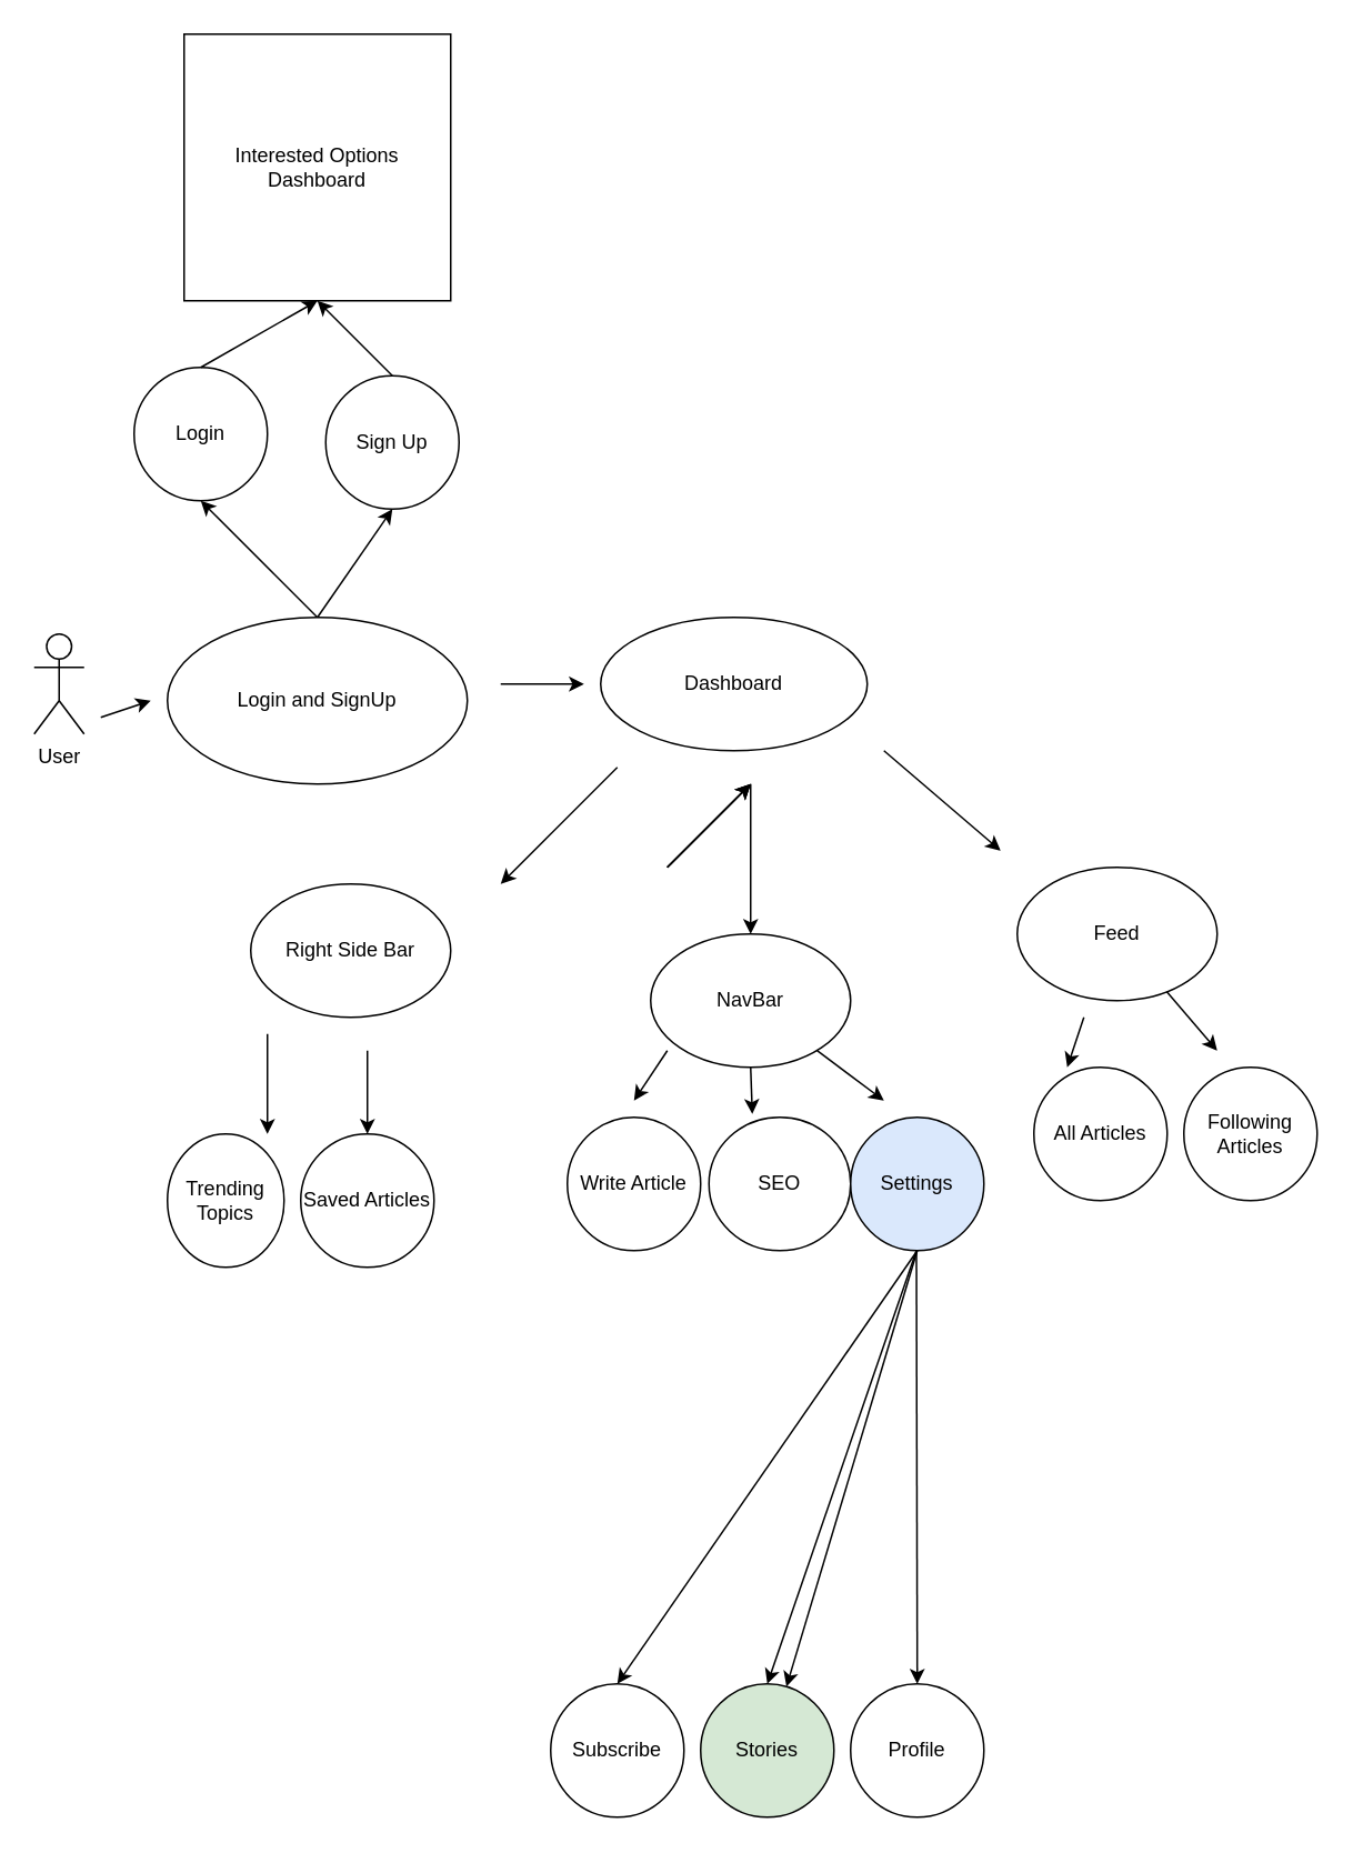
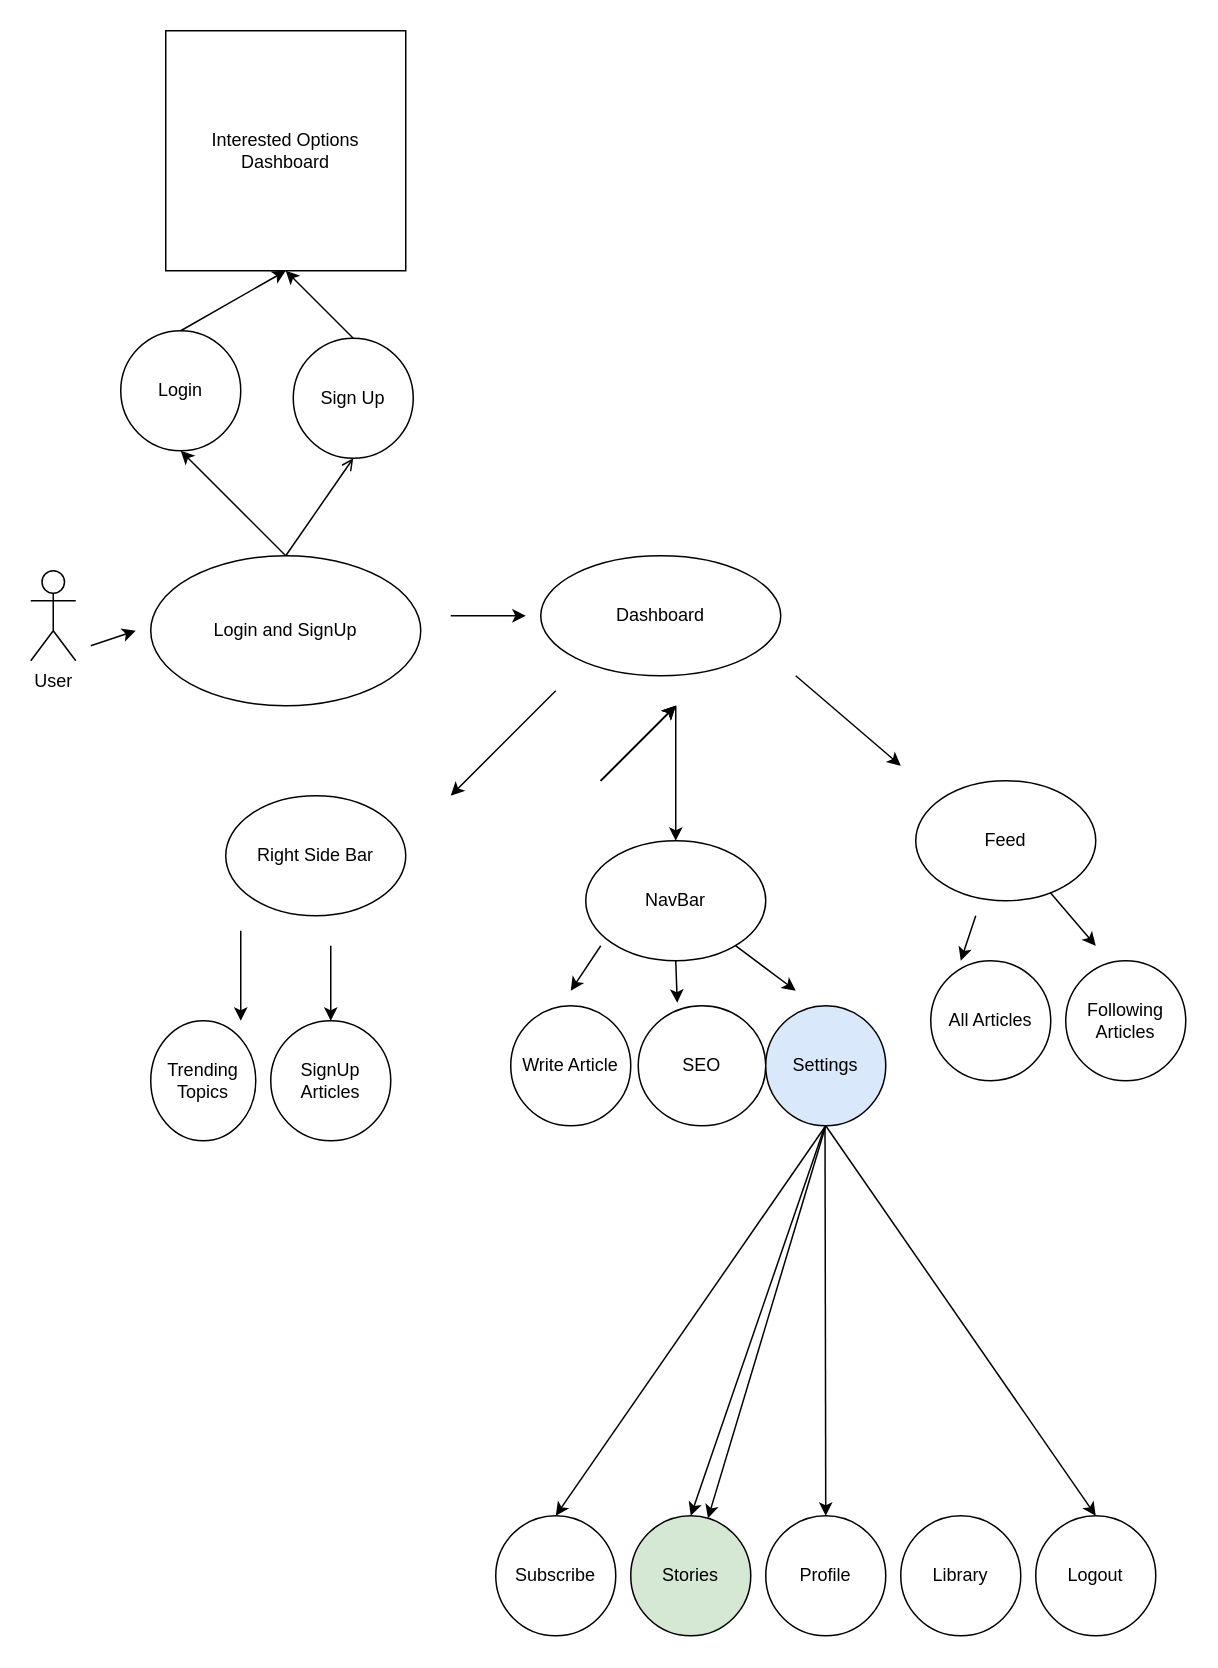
- <mxCell id="46" value="" style="endArrow=classic;html=1;rounded=0;exitX=0.5;exitY=0;exitDx=0;exitDy=0;entryX=0.5;entryY=1;entryDx=0;entryDy=0;" edge="1" parent="1" source="2" target="43"><mxGeometry width="50" height="50" relative="1" as="geometry"><mxPoint x="400" y="220" as="sourcePoint" /><mxPoint x="450" y="170" as="targetPoint" /></mxGeometry></mxCell>
+ <mxCell id="46" value="" style="endArrow=open;html=1;rounded=0;exitX=0.5;exitY=0;exitDx=0;exitDy=0;entryX=0.5;entryY=1;entryDx=0;entryDy=0;" edge="1" parent="1" source="2" target="43"><mxGeometry width="50" height="50" relative="1" as="geometry"><mxPoint x="400" y="220" as="sourcePoint" /><mxPoint x="450" y="170" as="targetPoint" /></mxGeometry></mxCell>
- <mxCell id="11" value="Saved Articles" style="ellipse;whiteSpace=wrap;html=1;" parent="1" vertex="1"><mxGeometry x="180" y="680" width="80" height="80" as="geometry" /></mxCell>
+ <mxCell id="11" value="SignUp Articles" style="ellipse;whiteSpace=wrap;html=1;" parent="1" vertex="1"><mxGeometry x="180" y="680" width="80" height="80" as="geometry" /></mxCell>
+ <mxCell id="37" value="" style="endArrow=classic;html=1;rounded=0;entryX=0.5;entryY=0;entryDx=0;entryDy=0;exitX=0.5;exitY=1;exitDx=0;exitDy=0;" parent="1" source="23" target="36" edge="1"><mxGeometry width="50" height="50" relative="1" as="geometry"><mxPoint x="560" y="760" as="sourcePoint" /><mxPoint x="650" y="1020" as="targetPoint" /></mxGeometry></mxCell>
+ <mxCell id="32" value="Library" style="ellipse;whiteSpace=wrap;html=1;aspect=fixed;" parent="1" vertex="1"><mxGeometry x="600" y="1010" width="80" height="80" as="geometry" /></mxCell>
+ <mxCell id="36" value="Logout" style="ellipse;whiteSpace=wrap;html=1;aspect=fixed;" parent="1" vertex="1"><mxGeometry x="690" y="1010" width="80" height="80" as="geometry" /></mxCell>
